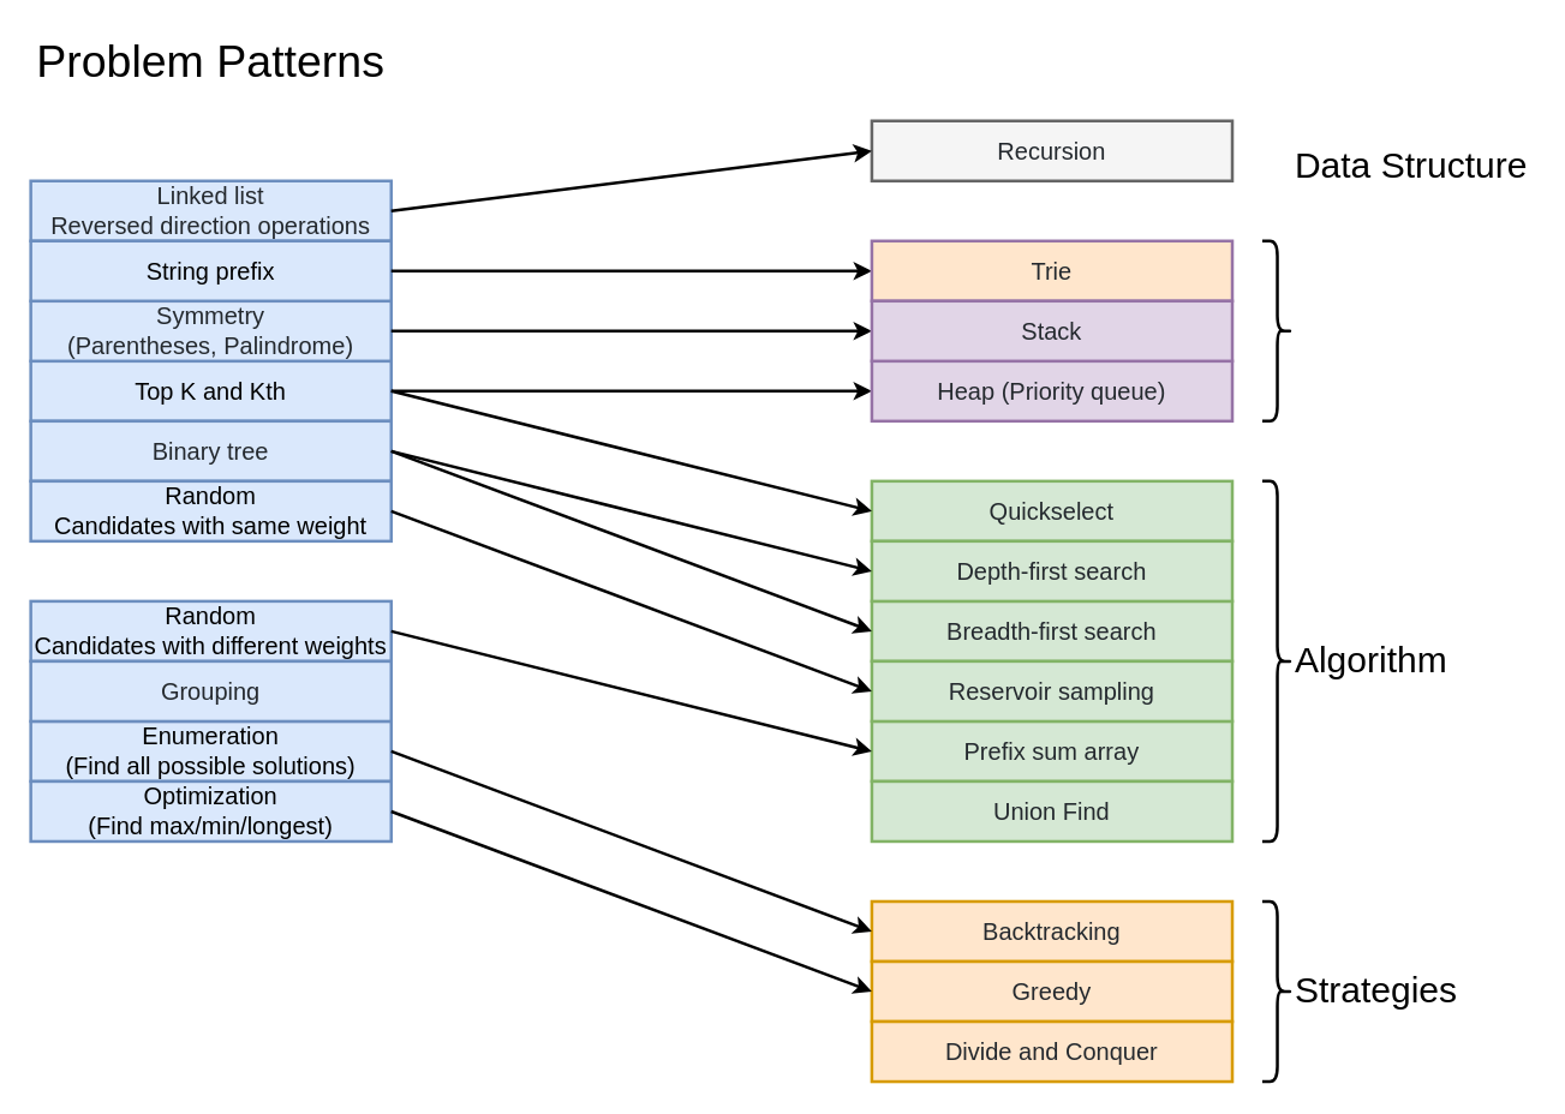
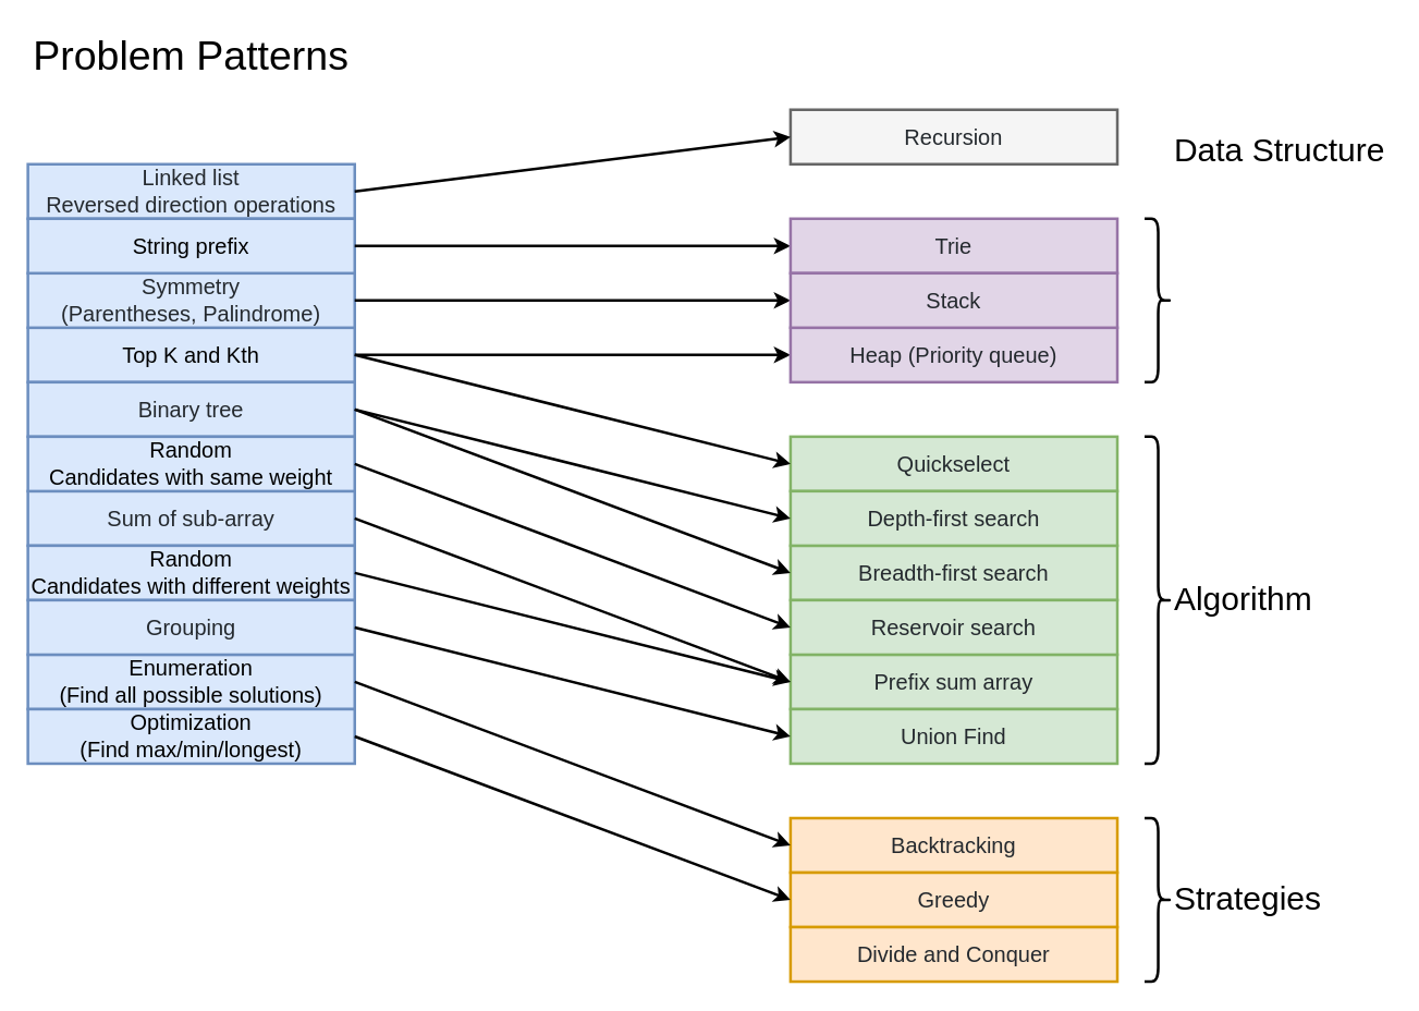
- <mxCell id="39" value="&lt;font color=&quot;#24292e&quot;&gt;&lt;span style=&quot;font-size: 16px&quot;&gt;Trie&lt;/span&gt;&lt;/font&gt;" style="rounded=0;whiteSpace=wrap;html=1;strokeWidth=2;fillColor=#ffe6cc;strokeColor=#9673a6;" parent="1" vertex="1"><mxGeometry x="580" y="160" width="240" height="40" as="geometry" /></mxCell>
+ <mxCell id="39" value="&lt;font color=&quot;#24292e&quot;&gt;&lt;span style=&quot;font-size: 16px&quot;&gt;Trie&lt;/span&gt;&lt;/font&gt;" style="rounded=0;whiteSpace=wrap;html=1;strokeWidth=2;fillColor=#e1d5e7;strokeColor=#9673a6;" parent="1" vertex="1"><mxGeometry x="580" y="160" width="240" height="40" as="geometry" /></mxCell>
+ <mxCell id="3" value="&lt;font color=&quot;#24292e&quot;&gt;&lt;span style=&quot;font-size: 16px&quot;&gt;Sum of sub-array&lt;/span&gt;&lt;/font&gt;" style="rounded=0;whiteSpace=wrap;html=1;strokeWidth=2;fillColor=#dae8fc;strokeColor=#6c8ebf;" parent="1" vertex="1"><mxGeometry x="20" y="360" width="240" height="40" as="geometry" /></mxCell>
+ <mxCell id="20" value="" style="endArrow=classic;html=1;strokeWidth=2;exitX=1;exitY=0.5;exitDx=0;exitDy=0;entryX=0;entryY=0.5;entryDx=0;entryDy=0;" parent="1" source="3" target="12" edge="1"><mxGeometry width="50" height="50" relative="1" as="geometry"><mxPoint x="260" y="350" as="sourcePoint" /><mxPoint x="310" y="300" as="targetPoint" /></mxGeometry></mxCell>
- <mxCell id="15" value="&lt;font color=&quot;#24292e&quot;&gt;&lt;span style=&quot;font-size: 16px&quot;&gt;Reservoir sampling&lt;/span&gt;&lt;/font&gt;" style="rounded=0;whiteSpace=wrap;html=1;strokeWidth=2;fillColor=#d5e8d4;strokeColor=#82b366;" parent="1" vertex="1"><mxGeometry x="580" y="440" width="240" height="40" as="geometry" /></mxCell>
+ <mxCell id="15" value="&lt;font color=&quot;#24292e&quot;&gt;&lt;span style=&quot;font-size: 16px&quot;&gt;Reservoir search&lt;/span&gt;&lt;/font&gt;" style="rounded=0;whiteSpace=wrap;html=1;strokeWidth=2;fillColor=#d5e8d4;strokeColor=#82b366;" parent="1" vertex="1"><mxGeometry x="580" y="440" width="240" height="40" as="geometry" /></mxCell>
+ <mxCell id="45" value="" style="endArrow=classic;html=1;strokeWidth=2;exitX=1;exitY=0.5;exitDx=0;exitDy=0;entryX=0;entryY=0.5;entryDx=0;entryDy=0;" edge="1" parent="1" source="44" target="43"><mxGeometry width="50" height="50" relative="1" as="geometry"><mxPoint x="270" y="350" as="sourcePoint" /><mxPoint x="590" y="470" as="targetPoint" /></mxGeometry></mxCell>
